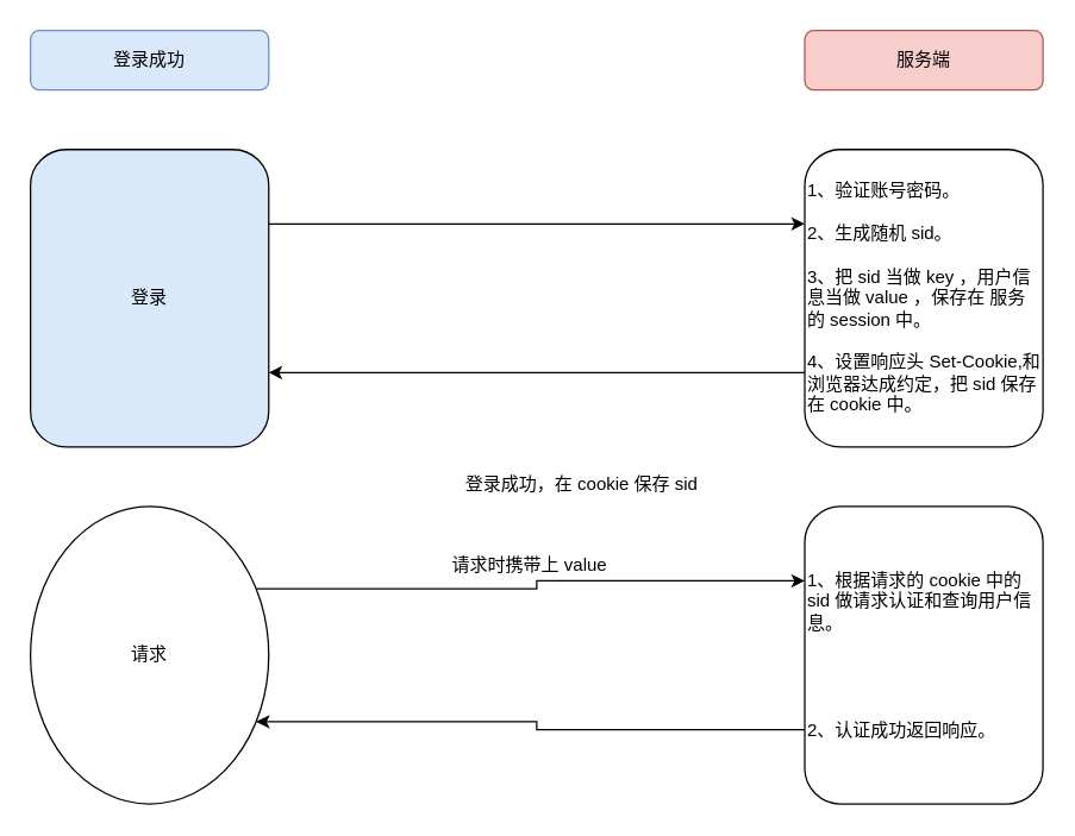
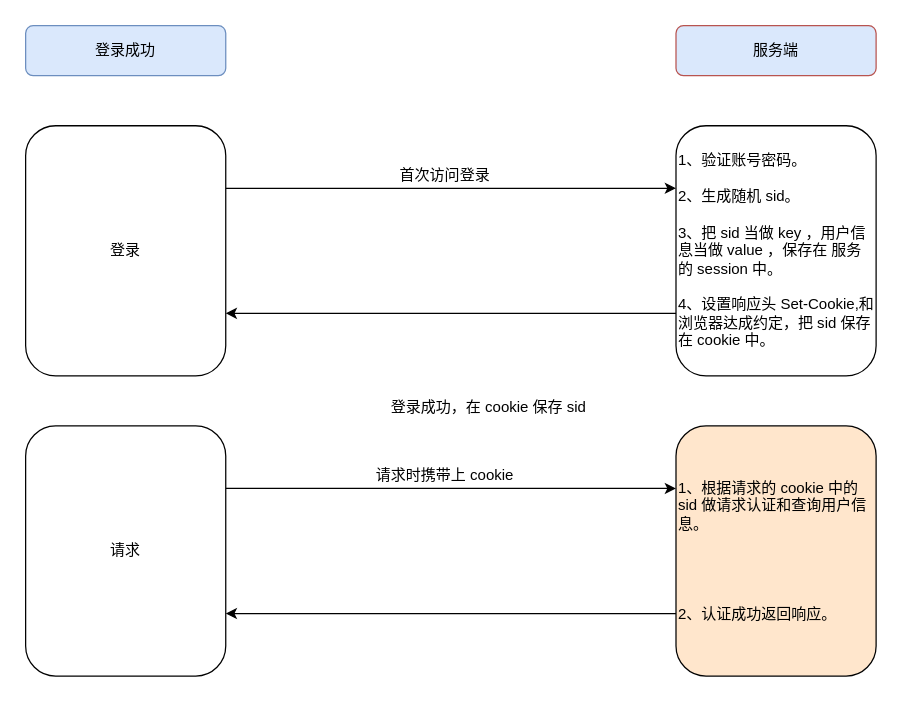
- <mxCell id="3" value="服务端" style="rounded=1;whiteSpace=wrap;html=1;fillColor=#f8cecc;strokeColor=#b85450;" parent="1" vertex="1"><mxGeometry x="540" y="20" width="160" height="40" as="geometry" /></mxCell>
+ <mxCell id="3" value="服务端" style="rounded=1;whiteSpace=wrap;html=1;fillColor=#dae8fc;strokeColor=#b85450;" parent="1" vertex="1"><mxGeometry x="540" y="20" width="160" height="40" as="geometry" /></mxCell>
+ <mxCell id="8" value="首次访问登录" style="text;html=1;align=center;verticalAlign=middle;resizable=0;points=[];autosize=1;" parent="1" vertex="1"><mxGeometry x="310" y="130" width="90" height="20" as="geometry" /></mxCell>
- <mxCell id="5" value="登录" style="rounded=1;whiteSpace=wrap;html=1;fillColor=#dae8fc;" parent="1" vertex="1"><mxGeometry x="20" y="100" width="160" height="200" as="geometry" /></mxCell>
+ <mxCell id="5" value="登录" style="rounded=1;whiteSpace=wrap;html=1;" parent="1" vertex="1"><mxGeometry x="20" y="100" width="160" height="200" as="geometry" /></mxCell>
- <mxCell id="14" value="请求时携带上 value" style="text;html=1;align=center;verticalAlign=middle;resizable=0;points=[];autosize=1;" parent="1" vertex="1"><mxGeometry x="290" y="370" width="130" height="20" as="geometry" /></mxCell>
+ <mxCell id="14" value="请求时携带上 cookie" style="text;html=1;align=center;verticalAlign=middle;resizable=0;points=[];autosize=1;" parent="1" vertex="1"><mxGeometry x="290" y="370" width="130" height="20" as="geometry" /></mxCell>
- <mxCell id="11" value="请求" style="ellipse;whiteSpace=wrap;html=1;" parent="1" vertex="1"><mxGeometry x="20" y="340" width="160" height="200" as="geometry" /></mxCell>
+ <mxCell id="11" value="请求" style="rounded=1;whiteSpace=wrap;html=1;" parent="1" vertex="1"><mxGeometry x="20" y="340" width="160" height="200" as="geometry" /></mxCell>
- <mxCell id="13" value="1、根据请求的 cookie 中的 sid 做请求认证和查询用户信息。&lt;br&gt;&lt;br&gt;&lt;br&gt;&lt;br&gt;&lt;br&gt;2、认证成功返回响应。" style="rounded=1;whiteSpace=wrap;html=1;align=left;" parent="1" vertex="1"><mxGeometry x="540" y="340" width="160" height="200" as="geometry" /></mxCell>
+ <mxCell id="13" value="1、根据请求的 cookie 中的 sid 做请求认证和查询用户信息。&lt;br&gt;&lt;br&gt;&lt;br&gt;&lt;br&gt;&lt;br&gt;2、认证成功返回响应。" style="rounded=1;whiteSpace=wrap;html=1;align=left;fillColor=#ffe6cc;" parent="1" vertex="1"><mxGeometry x="540" y="340" width="160" height="200" as="geometry" /></mxCell>
